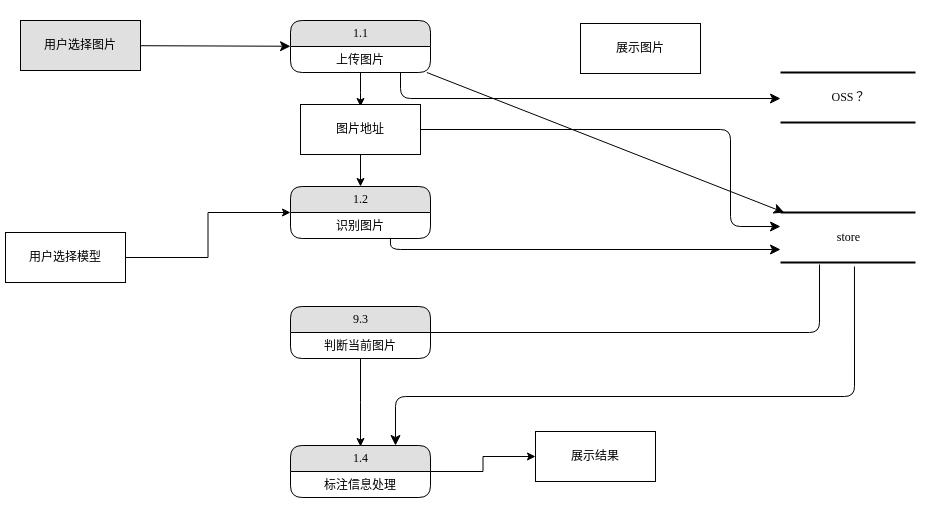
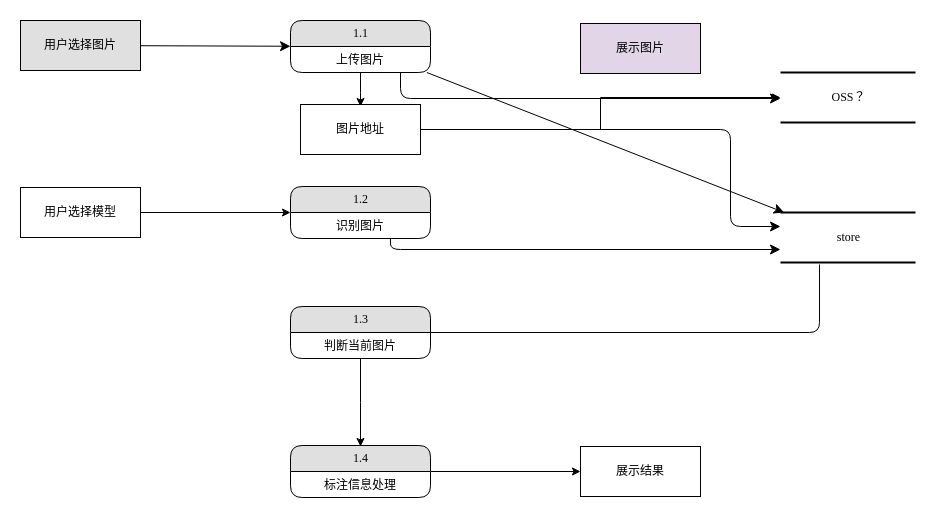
- <mxCell id="3" value="展示图片" style="whiteSpace=wrap;html=1;rounded=0;shadow=0;comic=0;labelBackgroundColor=none;strokeWidth=1;fontFamily=Verdana;fontSize=12;align=center;" parent="1" vertex="1"><mxGeometry x="580" y="23" width="120" height="50" as="geometry" /></mxCell>
+ <mxCell id="3" value="展示图片" style="whiteSpace=wrap;html=1;rounded=0;shadow=0;comic=0;labelBackgroundColor=none;strokeWidth=1;fontFamily=Verdana;fontSize=12;align=center;fillColor=#e1d5e7;" parent="1" vertex="1"><mxGeometry x="580" y="23" width="120" height="50" as="geometry" /></mxCell>
- <mxCell id="19" value="" style="edgeStyle=orthogonalEdgeStyle;rounded=0;orthogonalLoop=1;jettySize=auto;html=1;entryX=0.5;entryY=0;entryDx=0;entryDy=0;" edge="1" parent="1" source="20" target="12"><mxGeometry relative="1" as="geometry" /></mxCell>
+ <mxCell id="19" value="" style="edgeStyle=orthogonalEdgeStyle;rounded=0;orthogonalLoop=1;jettySize=auto;html=1;" edge="1" parent="1" source="20" target="2"><mxGeometry relative="1" as="geometry" /></mxCell>
- <mxCell id="24" value="用户选择模型" style="whiteSpace=wrap;html=1;rounded=0;shadow=0;comic=0;labelBackgroundColor=none;strokeWidth=1;fontFamily=Verdana;fontSize=12;align=center;" vertex="1" parent="1"><mxGeometry x="5" y="232" width="120" height="50" as="geometry" /></mxCell>
+ <mxCell id="24" value="用户选择模型" style="whiteSpace=wrap;html=1;rounded=0;shadow=0;comic=0;labelBackgroundColor=none;strokeWidth=1;fontFamily=Verdana;fontSize=12;align=center;" vertex="1" parent="1"><mxGeometry x="20" y="187" width="120" height="50" as="geometry" /></mxCell>
- <mxCell id="26" value="9.3" style="swimlane;html=1;fontStyle=0;childLayout=stackLayout;horizontal=1;startSize=26;fillColor=#e0e0e0;horizontalStack=0;resizeParent=1;resizeLast=0;collapsible=1;marginBottom=0;swimlaneFillColor=#ffffff;align=center;rounded=1;shadow=0;comic=0;labelBackgroundColor=none;strokeWidth=1;fontFamily=Verdana;fontSize=12" vertex="1" parent="1"><mxGeometry x="290" y="306" width="140" height="52" as="geometry" /></mxCell>
+ <mxCell id="26" value="1.3" style="swimlane;html=1;fontStyle=0;childLayout=stackLayout;horizontal=1;startSize=26;fillColor=#e0e0e0;horizontalStack=0;resizeParent=1;resizeLast=0;collapsible=1;marginBottom=0;swimlaneFillColor=#ffffff;align=center;rounded=1;shadow=0;comic=0;labelBackgroundColor=none;strokeWidth=1;fontFamily=Verdana;fontSize=12" vertex="1" parent="1"><mxGeometry x="290" y="306" width="140" height="52" as="geometry" /></mxCell>
- <mxCell id="18" style="edgeStyle=orthogonalEdgeStyle;html=1;labelBackgroundColor=none;startFill=0;startSize=8;endFill=1;endSize=8;fontFamily=Verdana;fontSize=12;entryX=0.75;entryY=0;entryDx=0;entryDy=0;exitX=0.548;exitY=1.08;exitDx=0;exitDy=0;exitPerimeter=0;" parent="1" source="11" target="16" edge="1"><mxGeometry relative="1" as="geometry"><Array as="points"><mxPoint x="854" y="396" /><mxPoint x="395" y="396" /></Array><mxPoint x="-20" y="247" as="sourcePoint" /><mxPoint x="290" y="392" as="targetPoint" /></mxGeometry></mxCell>
- <mxCell id="22" value="展示结果" style="whiteSpace=wrap;html=1;rounded=0;shadow=0;comic=0;labelBackgroundColor=none;strokeWidth=1;fontFamily=Verdana;fontSize=12;align=center;" vertex="1" parent="1"><mxGeometry x="535" y="431" width="120" height="50" as="geometry" /></mxCell>
+ <mxCell id="22" value="展示结果" style="whiteSpace=wrap;html=1;rounded=0;shadow=0;comic=0;labelBackgroundColor=none;strokeWidth=1;fontFamily=Verdana;fontSize=12;align=center;" vertex="1" parent="1"><mxGeometry x="580" y="446" width="120" height="50" as="geometry" /></mxCell>
